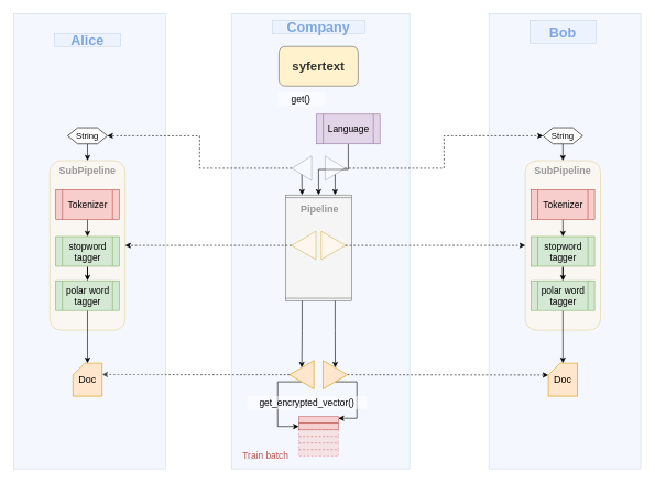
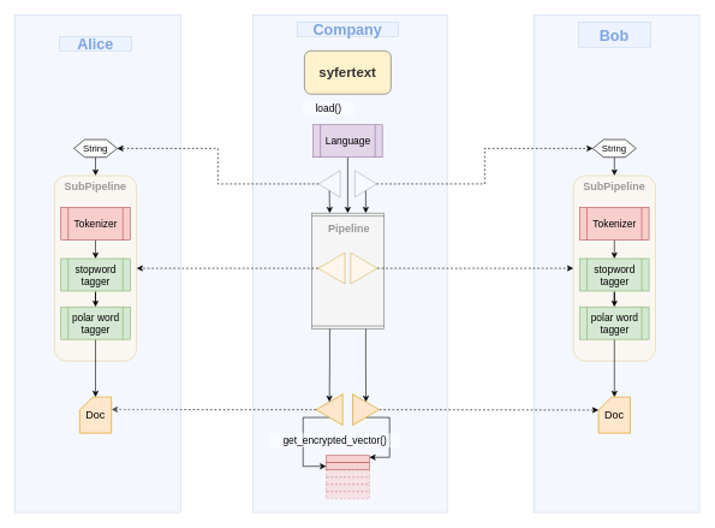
- <mxCell id="62" value="&lt;font style=&quot;font-size: 14px&quot;&gt;get()&lt;/font&gt;" style="text;html=1;align=center;verticalAlign=middle;whiteSpace=wrap;rounded=0;dashed=1;strokeColor=none;fillColor=#ffffff;opacity=50;" vertex="1" parent="1"><mxGeometry x="420" y="140" width="71" height="20" as="geometry" /></mxCell>
+ <mxCell id="62" value="&lt;font style=&quot;font-size: 14px&quot;&gt;load()&lt;/font&gt;" style="text;html=1;align=center;verticalAlign=middle;whiteSpace=wrap;rounded=0;dashed=1;strokeColor=none;fillColor=#ffffff;opacity=50;" vertex="1" parent="1"><mxGeometry x="420" y="140" width="71" height="20" as="geometry" /></mxCell>
- <mxCell id="6" value="&lt;font style=&quot;font-size: 14px&quot;&gt;Language&lt;/font&gt;" style="shape=process;whiteSpace=wrap;html=1;backgroundOutline=1;fillColor=#e1d5e7;strokeColor=#9673a6;" parent="1" vertex="1"><mxGeometry x="479" y="172.5" width="96" height="45" as="geometry" /></mxCell>
+ <mxCell id="6" value="&lt;font style=&quot;font-size: 14px&quot;&gt;Language&lt;/font&gt;" style="shape=process;whiteSpace=wrap;html=1;backgroundOutline=1;fillColor=#e1d5e7;strokeColor=#9673a6;" parent="1" vertex="1"><mxGeometry x="434" y="172.5" width="96" height="45" as="geometry" /></mxCell>
- <mxCell id="63" value="&lt;font style=&quot;font-size: 14px&quot; color=&quot;#b85450&quot;&gt;Train batch&lt;/font&gt;" style="text;html=1;strokeColor=none;fillColor=none;align=center;verticalAlign=middle;whiteSpace=wrap;rounded=0;dashed=1;opacity=50;" vertex="1" parent="1"><mxGeometry x="361.5" y="681" width="80" height="20" as="geometry" /></mxCell>
